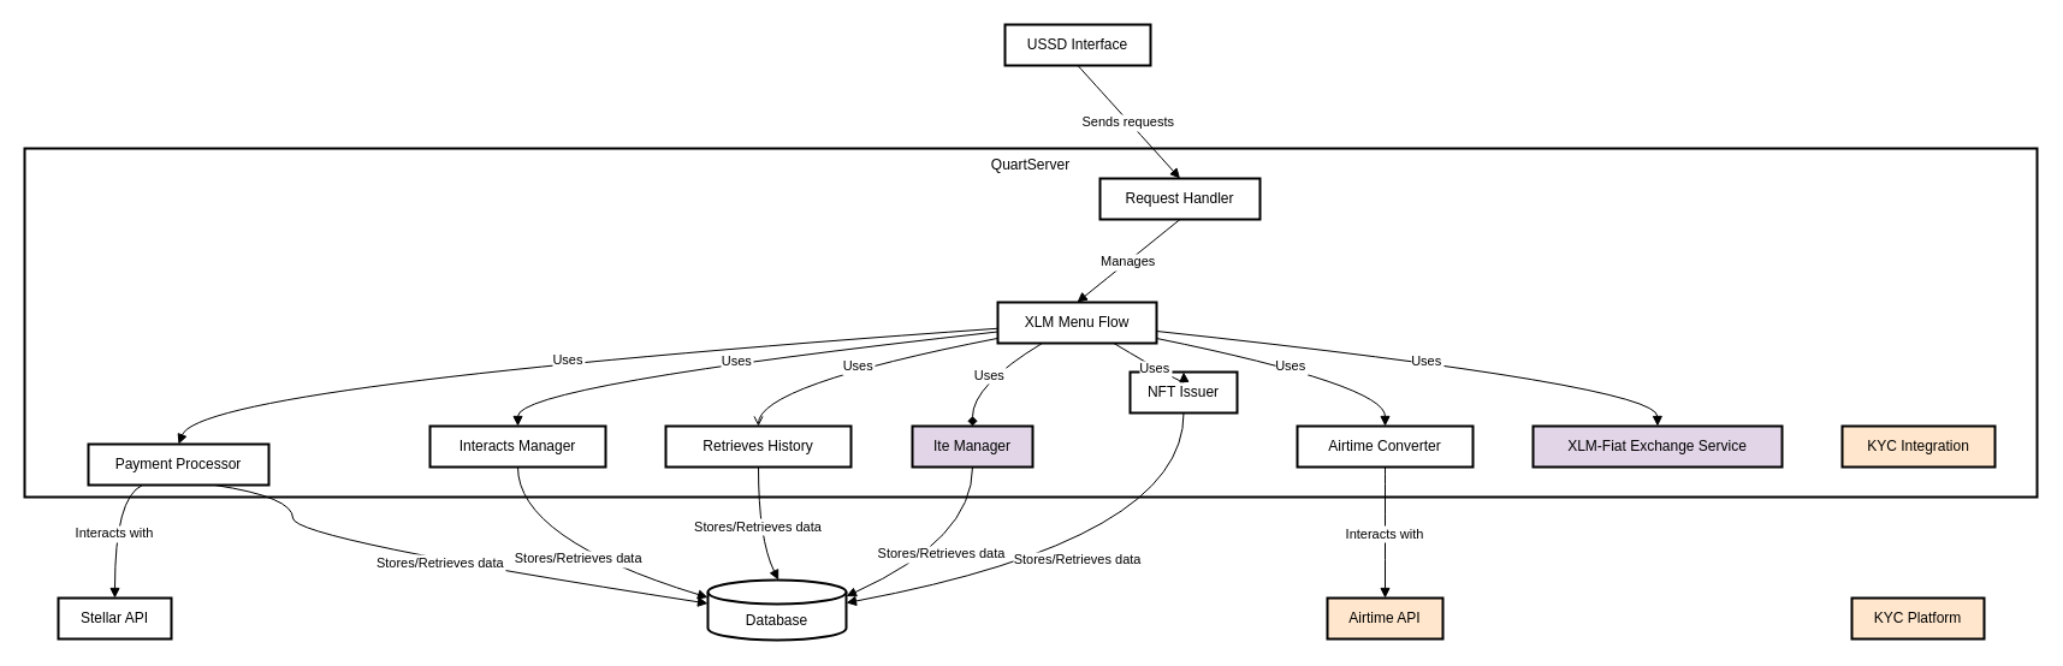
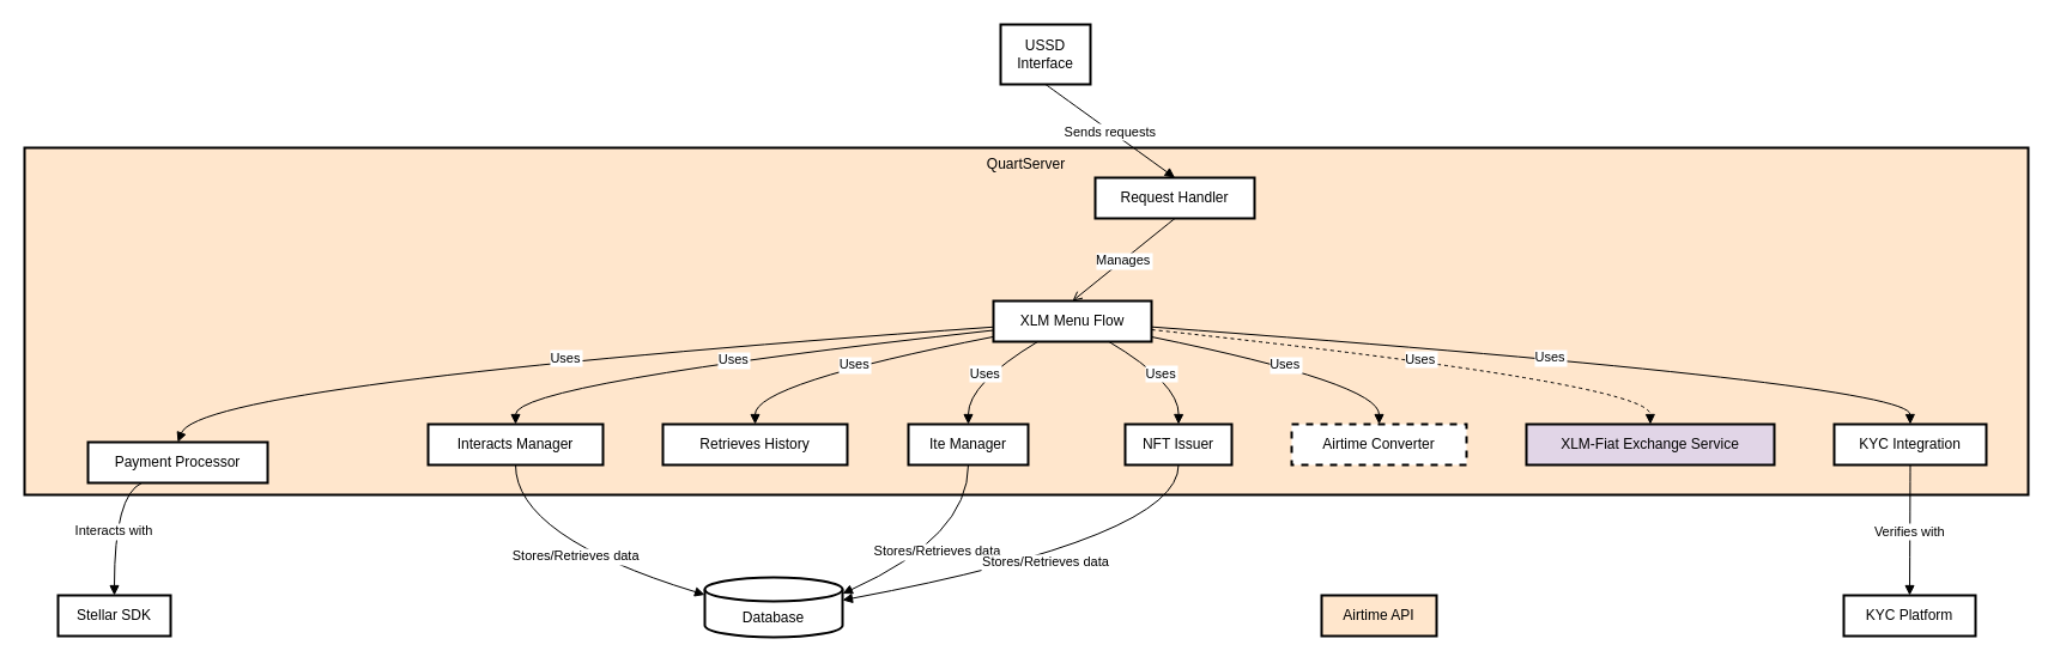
- <mxCell id="13" value="USSD Interface" style="whiteSpace=wrap;strokeWidth=2;" vertex="1" parent="1"><mxGeometry x="835" y="20" width="121" height="34" as="geometry" /></mxCell>
+ <mxCell id="13" value="USSD Interface" style="whiteSpace=wrap;strokeWidth=2;" vertex="1" parent="1"><mxGeometry x="835" y="20" width="75" height="50" as="geometry" /></mxCell>
- <mxCell id="2" value="QuartServer" style="whiteSpace=wrap;strokeWidth=2;verticalAlign=top;" vertex="1" parent="1"><mxGeometry x="20" y="123" width="1673" height="290" as="geometry" /></mxCell>
+ <mxCell id="2" value="QuartServer" style="whiteSpace=wrap;strokeWidth=2;verticalAlign=top;fillColor=#ffe6cc;" vertex="1" parent="1"><mxGeometry x="20" y="123" width="1673" height="290" as="geometry" /></mxCell>
- <mxCell id="19" value="Manages" style="curved=1;startArrow=none;endArrow=block;exitX=0.5;exitY=1;entryX=0.5;entryY=0;rounded=0;" edge="1" parent="1" source="3" target="4"><mxGeometry relative="1" as="geometry"><Array as="points" /></mxGeometry></mxCell>
+ <mxCell id="19" value="Manages" style="curved=1;startArrow=none;endArrow=open;exitX=0.5;exitY=1;entryX=0.5;entryY=0;rounded=0;" edge="1" parent="1" source="3" target="4"><mxGeometry relative="1" as="geometry"><Array as="points" /></mxGeometry></mxCell>
- <mxCell id="26" value="Uses" style="curved=1;startArrow=none;endArrow=block;exitX=1.01;exitY=0.71;entryX=0.5;entryY=0;rounded=0;" edge="1" parent="1" source="4" target="11"><mxGeometry relative="1" as="geometry"><Array as="points"><mxPoint x="1377" y="320" /></Array></mxGeometry></mxCell>
+ <mxCell id="26" value="Uses" style="curved=1;startArrow=none;endArrow=block;exitX=1.01;exitY=0.71;entryX=0.5;entryY=0;rounded=0;dashed=1;" edge="1" parent="1" source="4" target="11"><mxGeometry relative="1" as="geometry"><Array as="points"><mxPoint x="1377" y="320" /></Array></mxGeometry></mxCell>
+ <mxCell id="27" value="Uses" style="curved=1;startArrow=none;endArrow=block;exitX=1.01;exitY=0.64;entryX=0.5;entryY=0;rounded=0;" edge="1" parent="1" source="4" target="12"><mxGeometry relative="1" as="geometry"><Array as="points"><mxPoint x="1594" y="320" /></Array></mxGeometry></mxCell>
- <mxCell id="22" value="Uses" style="curved=1;startArrow=none;endArrow=open;exitX=0;exitY=0.88;entryX=0.5;entryY=0;rounded=0;" edge="1" parent="1" source="4" target="7"><mxGeometry relative="1" as="geometry"><Array as="points"><mxPoint x="630" y="320" /></Array></mxGeometry></mxCell>
+ <mxCell id="22" value="Uses" style="curved=1;startArrow=none;endArrow=block;exitX=0;exitY=0.88;entryX=0.5;entryY=0;rounded=0;" edge="1" parent="1" source="4" target="7"><mxGeometry relative="1" as="geometry"><Array as="points"><mxPoint x="630" y="320" /></Array></mxGeometry></mxCell>
- <mxCell id="9" value="NFT Issuer" style="whiteSpace=wrap;strokeWidth=2;" vertex="1" parent="1"><mxGeometry x="939" y="309" width="89" height="34" as="geometry" /></mxCell>
+ <mxCell id="9" value="NFT Issuer" style="whiteSpace=wrap;strokeWidth=2;" vertex="1" parent="1"><mxGeometry x="939" y="354" width="89" height="34" as="geometry" /></mxCell>
- <mxCell id="23" value="Uses" style="curved=1;startArrow=none;endArrow=diamond;exitX=0.28;exitY=1;entryX=0.5;entryY=0;rounded=0;" edge="1" parent="1" source="4" target="8"><mxGeometry relative="1" as="geometry"><Array as="points"><mxPoint x="808" y="320" /></Array></mxGeometry></mxCell>
+ <mxCell id="23" value="Uses" style="curved=1;startArrow=none;endArrow=block;exitX=0.28;exitY=1;entryX=0.5;entryY=0;rounded=0;" edge="1" parent="1" source="4" target="8"><mxGeometry relative="1" as="geometry"><Array as="points"><mxPoint x="808" y="320" /></Array></mxGeometry></mxCell>
- <mxCell id="8" value="Ite Manager" style="whiteSpace=wrap;strokeWidth=2;fillColor=#e1d5e7;" vertex="1" parent="1"><mxGeometry x="758" y="354" width="100" height="34" as="geometry" /></mxCell>
+ <mxCell id="8" value="Ite Manager" style="whiteSpace=wrap;strokeWidth=2;" vertex="1" parent="1"><mxGeometry x="758" y="354" width="100" height="34" as="geometry" /></mxCell>
- <mxCell id="10" value="Airtime Converter" style="whiteSpace=wrap;strokeWidth=2;" vertex="1" parent="1"><mxGeometry x="1078" y="354" width="146" height="34" as="geometry" /></mxCell>
+ <mxCell id="10" value="Airtime Converter" style="whiteSpace=wrap;strokeWidth=2;dashed=1;" vertex="1" parent="1"><mxGeometry x="1078" y="354" width="146" height="34" as="geometry" /></mxCell>
- <mxCell id="12" value="KYC Integration" style="whiteSpace=wrap;strokeWidth=2;fillColor=#ffe6cc;" vertex="1" parent="1"><mxGeometry x="1531" y="354" width="127" height="34" as="geometry" /></mxCell>
+ <mxCell id="12" value="KYC Integration" style="whiteSpace=wrap;strokeWidth=2;" vertex="1" parent="1"><mxGeometry x="1531" y="354" width="127" height="34" as="geometry" /></mxCell>
- <mxCell id="33" value="Stores/Retrieves data" style="curved=1;startArrow=none;endArrow=block;exitX=0.5;exitY=1;entryX=0.51;entryY=0;rounded=0;" edge="1" parent="1" source="7" target="14"><mxGeometry relative="1" as="geometry"><Array as="points"><mxPoint x="630" y="448" /></Array></mxGeometry></mxCell>
+ <mxCell id="30" value="Verifies with" style="curved=1;startArrow=none;endArrow=block;exitX=0.5;exitY=1;entryX=0.5;entryY=-0.01;rounded=0;" edge="1" parent="1" source="12" target="17"><mxGeometry relative="1" as="geometry"><Array as="points" /></mxGeometry></mxCell>
- <mxCell id="29" value="Interacts with" style="curved=1;startArrow=none;endArrow=block;exitX=0.5;exitY=1;entryX=0.5;entryY=-0.01;rounded=0;" edge="1" parent="1" source="10" target="16"><mxGeometry relative="1" as="geometry"><Array as="points" /></mxGeometry></mxCell>
- <mxCell id="31" value="Stores/Retrieves data" style="curved=1;startArrow=none;endArrow=block;exitX=0.7;exitY=1;entryX=0;entryY=0.39;rounded=0;" edge="1" parent="1" source="5" target="14"><mxGeometry relative="1" as="geometry"><Array as="points"><mxPoint x="243" y="413" /><mxPoint x="243" y="448" /></Array></mxGeometry></mxCell>
- <mxCell id="15" value="Stellar API" style="whiteSpace=wrap;strokeWidth=2;" vertex="1" parent="1"><mxGeometry x="48" y="497" width="94" height="34" as="geometry" /></mxCell>
+ <mxCell id="15" value="Stellar SDK" style="whiteSpace=wrap;strokeWidth=2;" vertex="1" parent="1"><mxGeometry x="48" y="497" width="94" height="34" as="geometry" /></mxCell>
- <mxCell id="17" value="KYC Platform" style="whiteSpace=wrap;strokeWidth=2;fillColor=#ffe6cc;" vertex="1" parent="1"><mxGeometry x="1539" y="497" width="110" height="34" as="geometry" /></mxCell>
+ <mxCell id="17" value="KYC Platform" style="whiteSpace=wrap;strokeWidth=2;" vertex="1" parent="1"><mxGeometry x="1539" y="497" width="110" height="34" as="geometry" /></mxCell>
